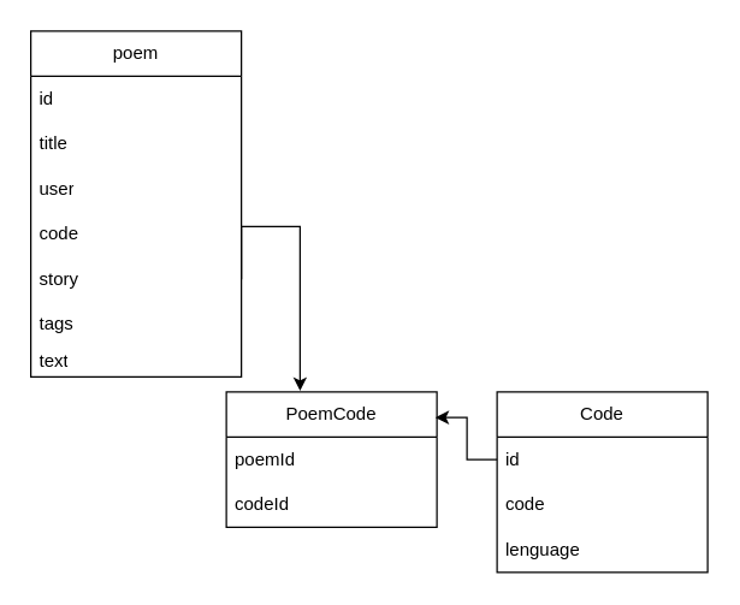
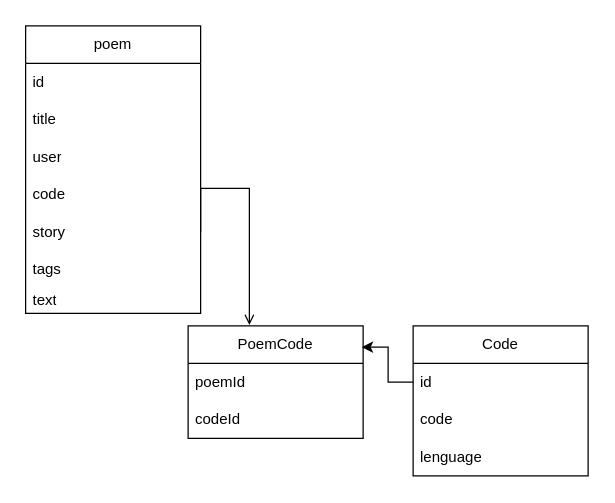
- <mxCell id="17" style="edgeStyle=orthogonalEdgeStyle;rounded=0;orthogonalLoop=1;jettySize=auto;html=1;exitX=1;exitY=0.5;exitDx=0;exitDy=0;entryX=0.35;entryY=-0.008;entryDx=0;entryDy=0;entryPerimeter=0;" edge="1" parent="1" source="7" target="14"><mxGeometry relative="1" as="geometry"><mxPoint x="200" y="250" as="targetPoint" /><Array as="points"><mxPoint x="160" y="150" /><mxPoint x="199" y="150" /></Array></mxGeometry></mxCell>
+ <mxCell id="17" style="edgeStyle=orthogonalEdgeStyle;rounded=0;orthogonalLoop=1;jettySize=auto;html=1;exitX=1;exitY=0.5;exitDx=0;exitDy=0;entryX=0.35;entryY=-0.008;entryDx=0;entryDy=0;entryPerimeter=0;endArrow=open;" edge="1" parent="1" source="7" target="14"><mxGeometry relative="1" as="geometry"><mxPoint x="200" y="250" as="targetPoint" /><Array as="points"><mxPoint x="160" y="150" /><mxPoint x="199" y="150" /></Array></mxGeometry></mxCell>
